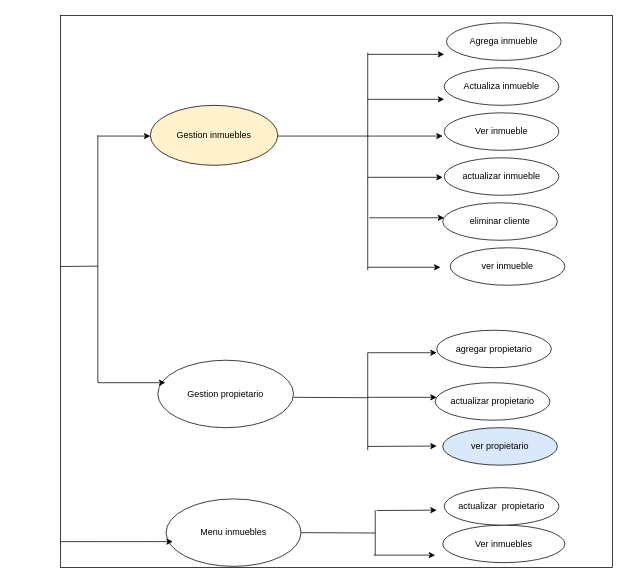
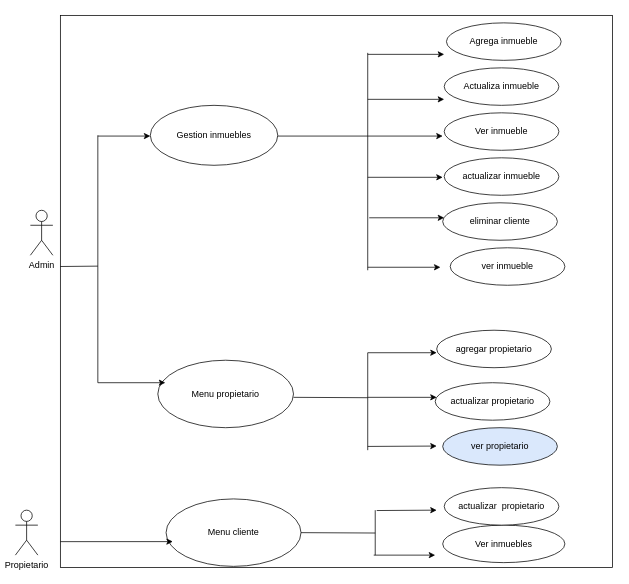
- <mxCell id="6" value="Gestion inmuebles" style="ellipse;whiteSpace=wrap;html=1;fillColor=#fff2cc;" vertex="1" parent="1"><mxGeometry x="200" y="140" width="170" height="80" as="geometry" /></mxCell>
+ <mxCell id="6" value="Gestion inmuebles" style="ellipse;whiteSpace=wrap;html=1;" vertex="1" parent="1"><mxGeometry x="200" y="140" width="170" height="80" as="geometry" /></mxCell>
+ <mxCell id="3" value="Admin" style="shape=umlActor;verticalLabelPosition=bottom;verticalAlign=top;html=1;outlineConnect=0;" vertex="1" parent="1"><mxGeometry x="40" y="280" width="30" height="60" as="geometry" /></mxCell>
- <mxCell id="7" value="Gestion propietario" style="ellipse;whiteSpace=wrap;html=1;" vertex="1" parent="1"><mxGeometry x="210" y="480" width="181" height="90" as="geometry" /></mxCell>
+ <mxCell id="7" value="Menu propietario" style="ellipse;whiteSpace=wrap;html=1;" vertex="1" parent="1"><mxGeometry x="210" y="480" width="181" height="90" as="geometry" /></mxCell>
+ <mxCell id="4" value="Propietario" style="shape=umlActor;verticalLabelPosition=bottom;verticalAlign=top;html=1;outlineConnect=0;" vertex="1" parent="1"><mxGeometry x="20" y="680" width="30" height="60" as="geometry" /></mxCell>
- <mxCell id="8" value="Menu inmuebles" style="ellipse;whiteSpace=wrap;html=1;" vertex="1" parent="1"><mxGeometry x="221" y="665" width="180" height="90" as="geometry" /></mxCell>
+ <mxCell id="8" value="Menu cliente" style="ellipse;whiteSpace=wrap;html=1;" vertex="1" parent="1"><mxGeometry x="221" y="665" width="180" height="90" as="geometry" /></mxCell>
